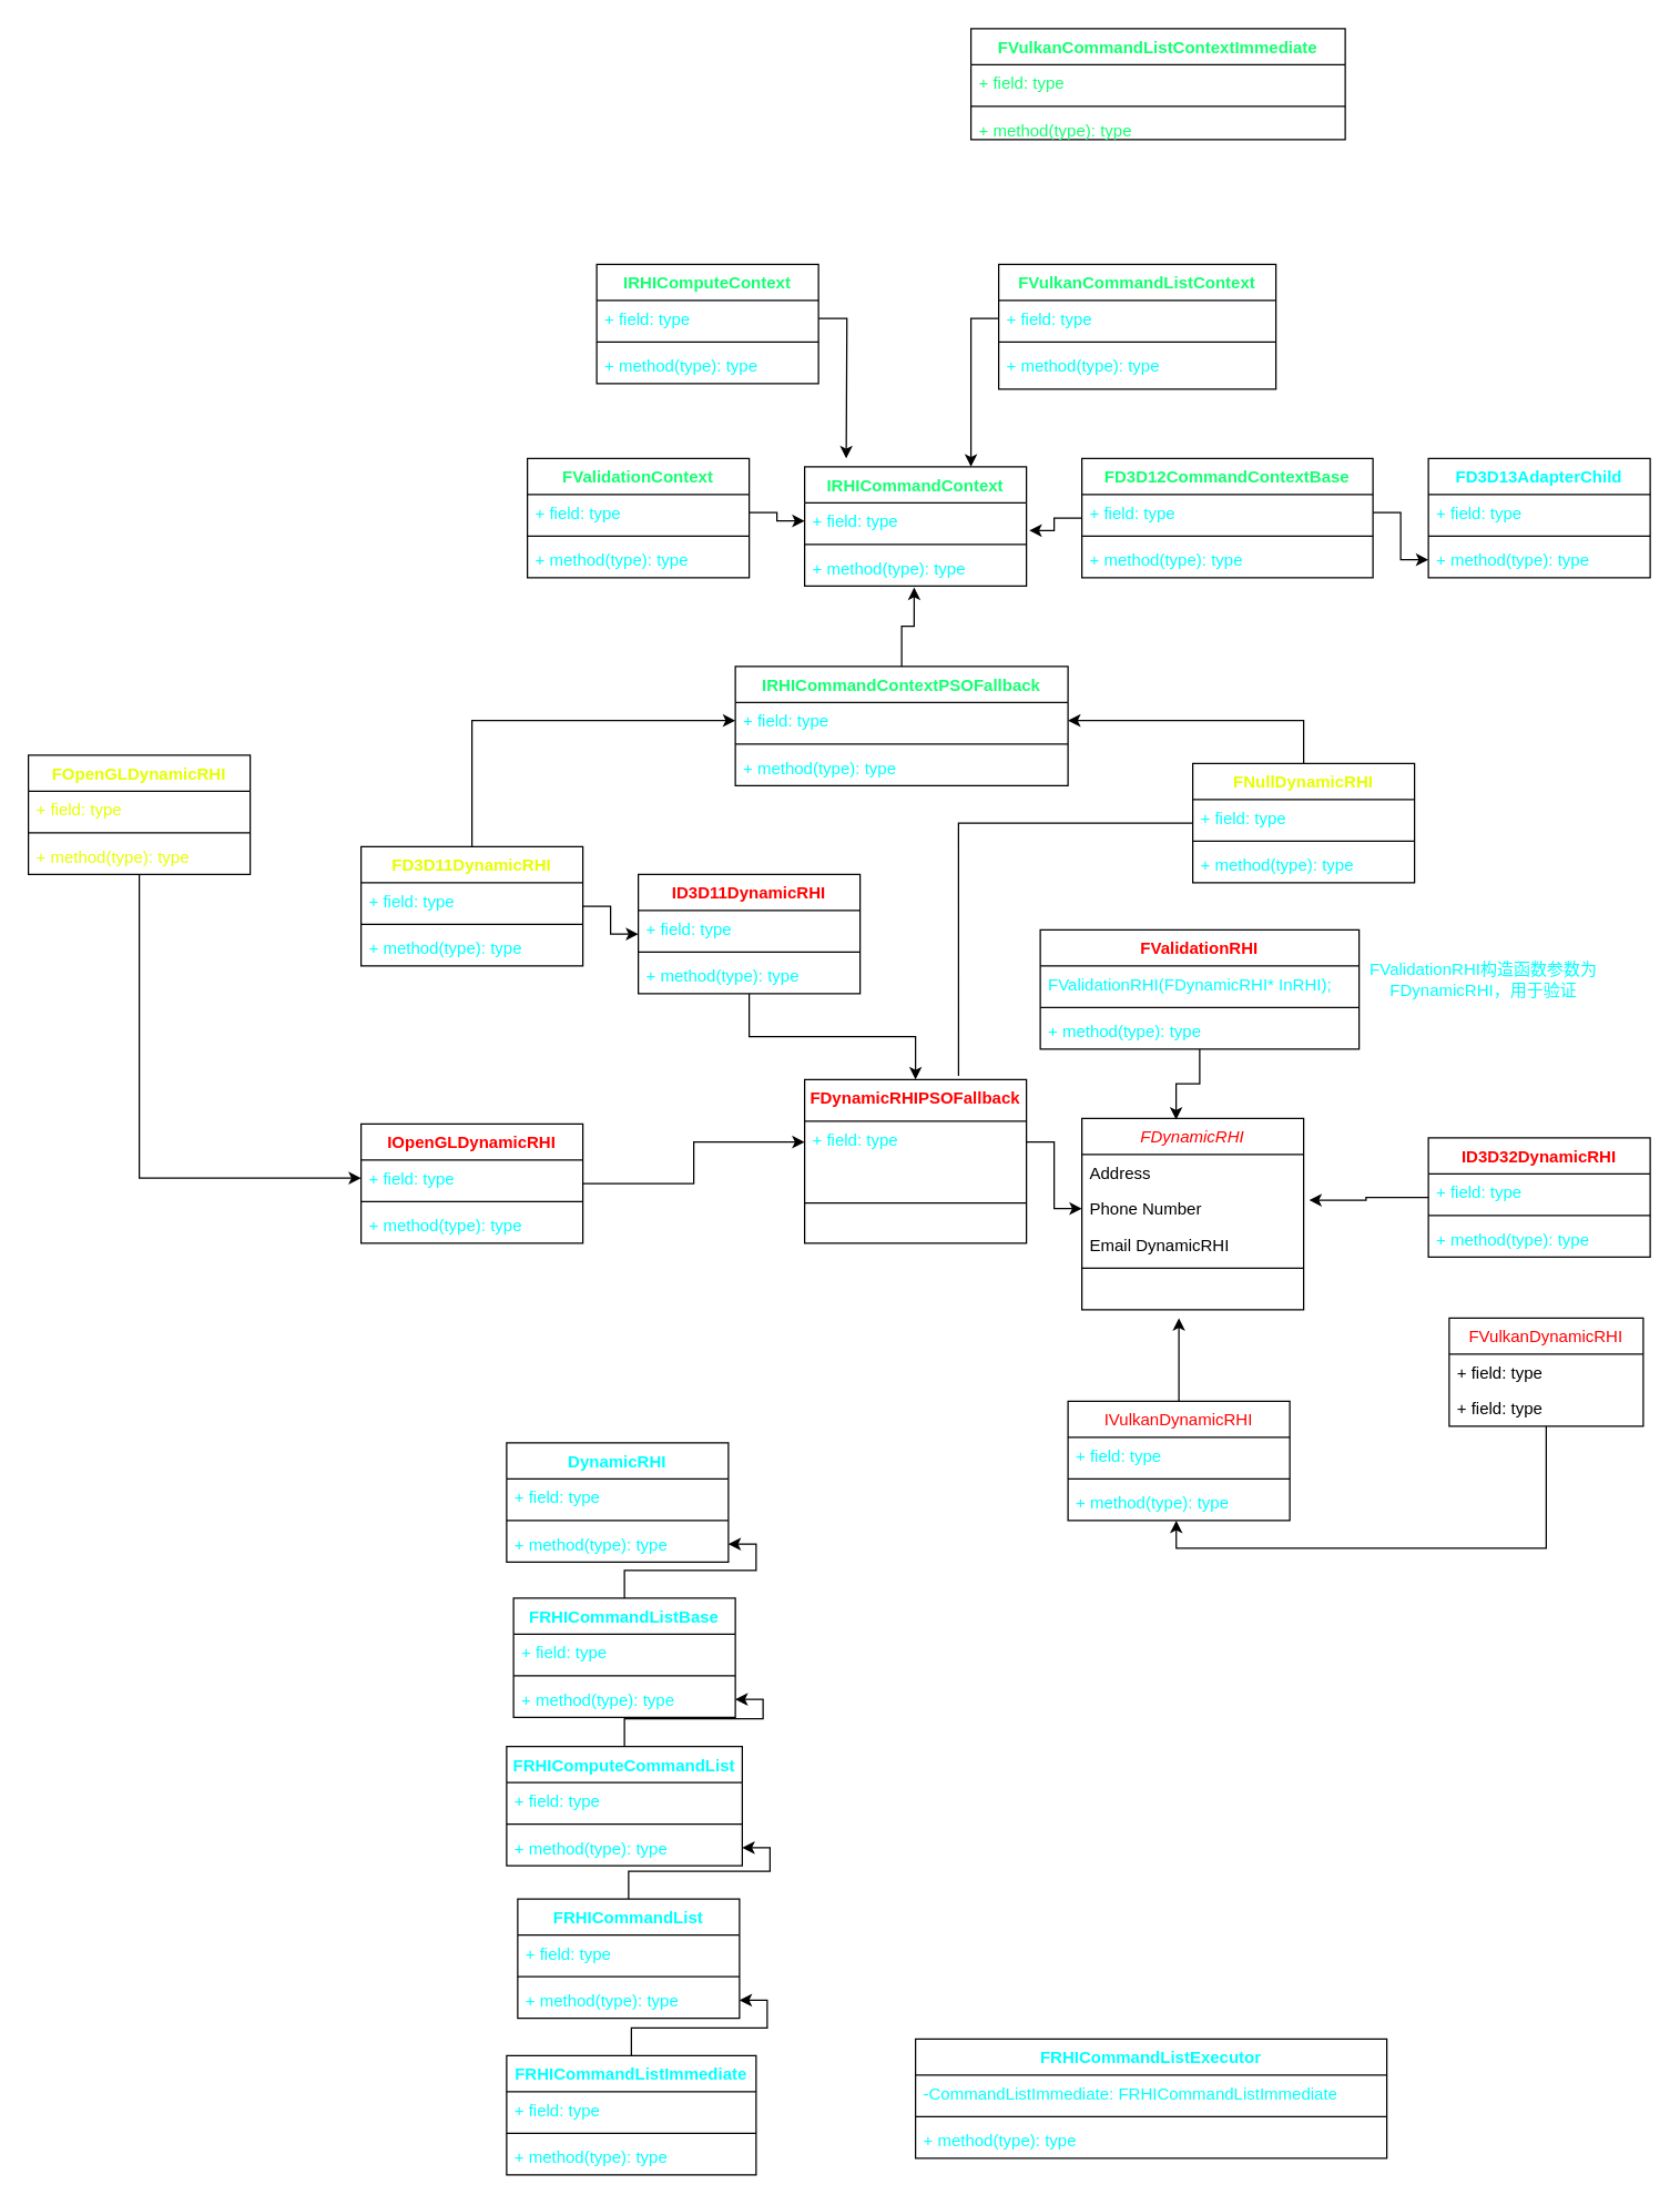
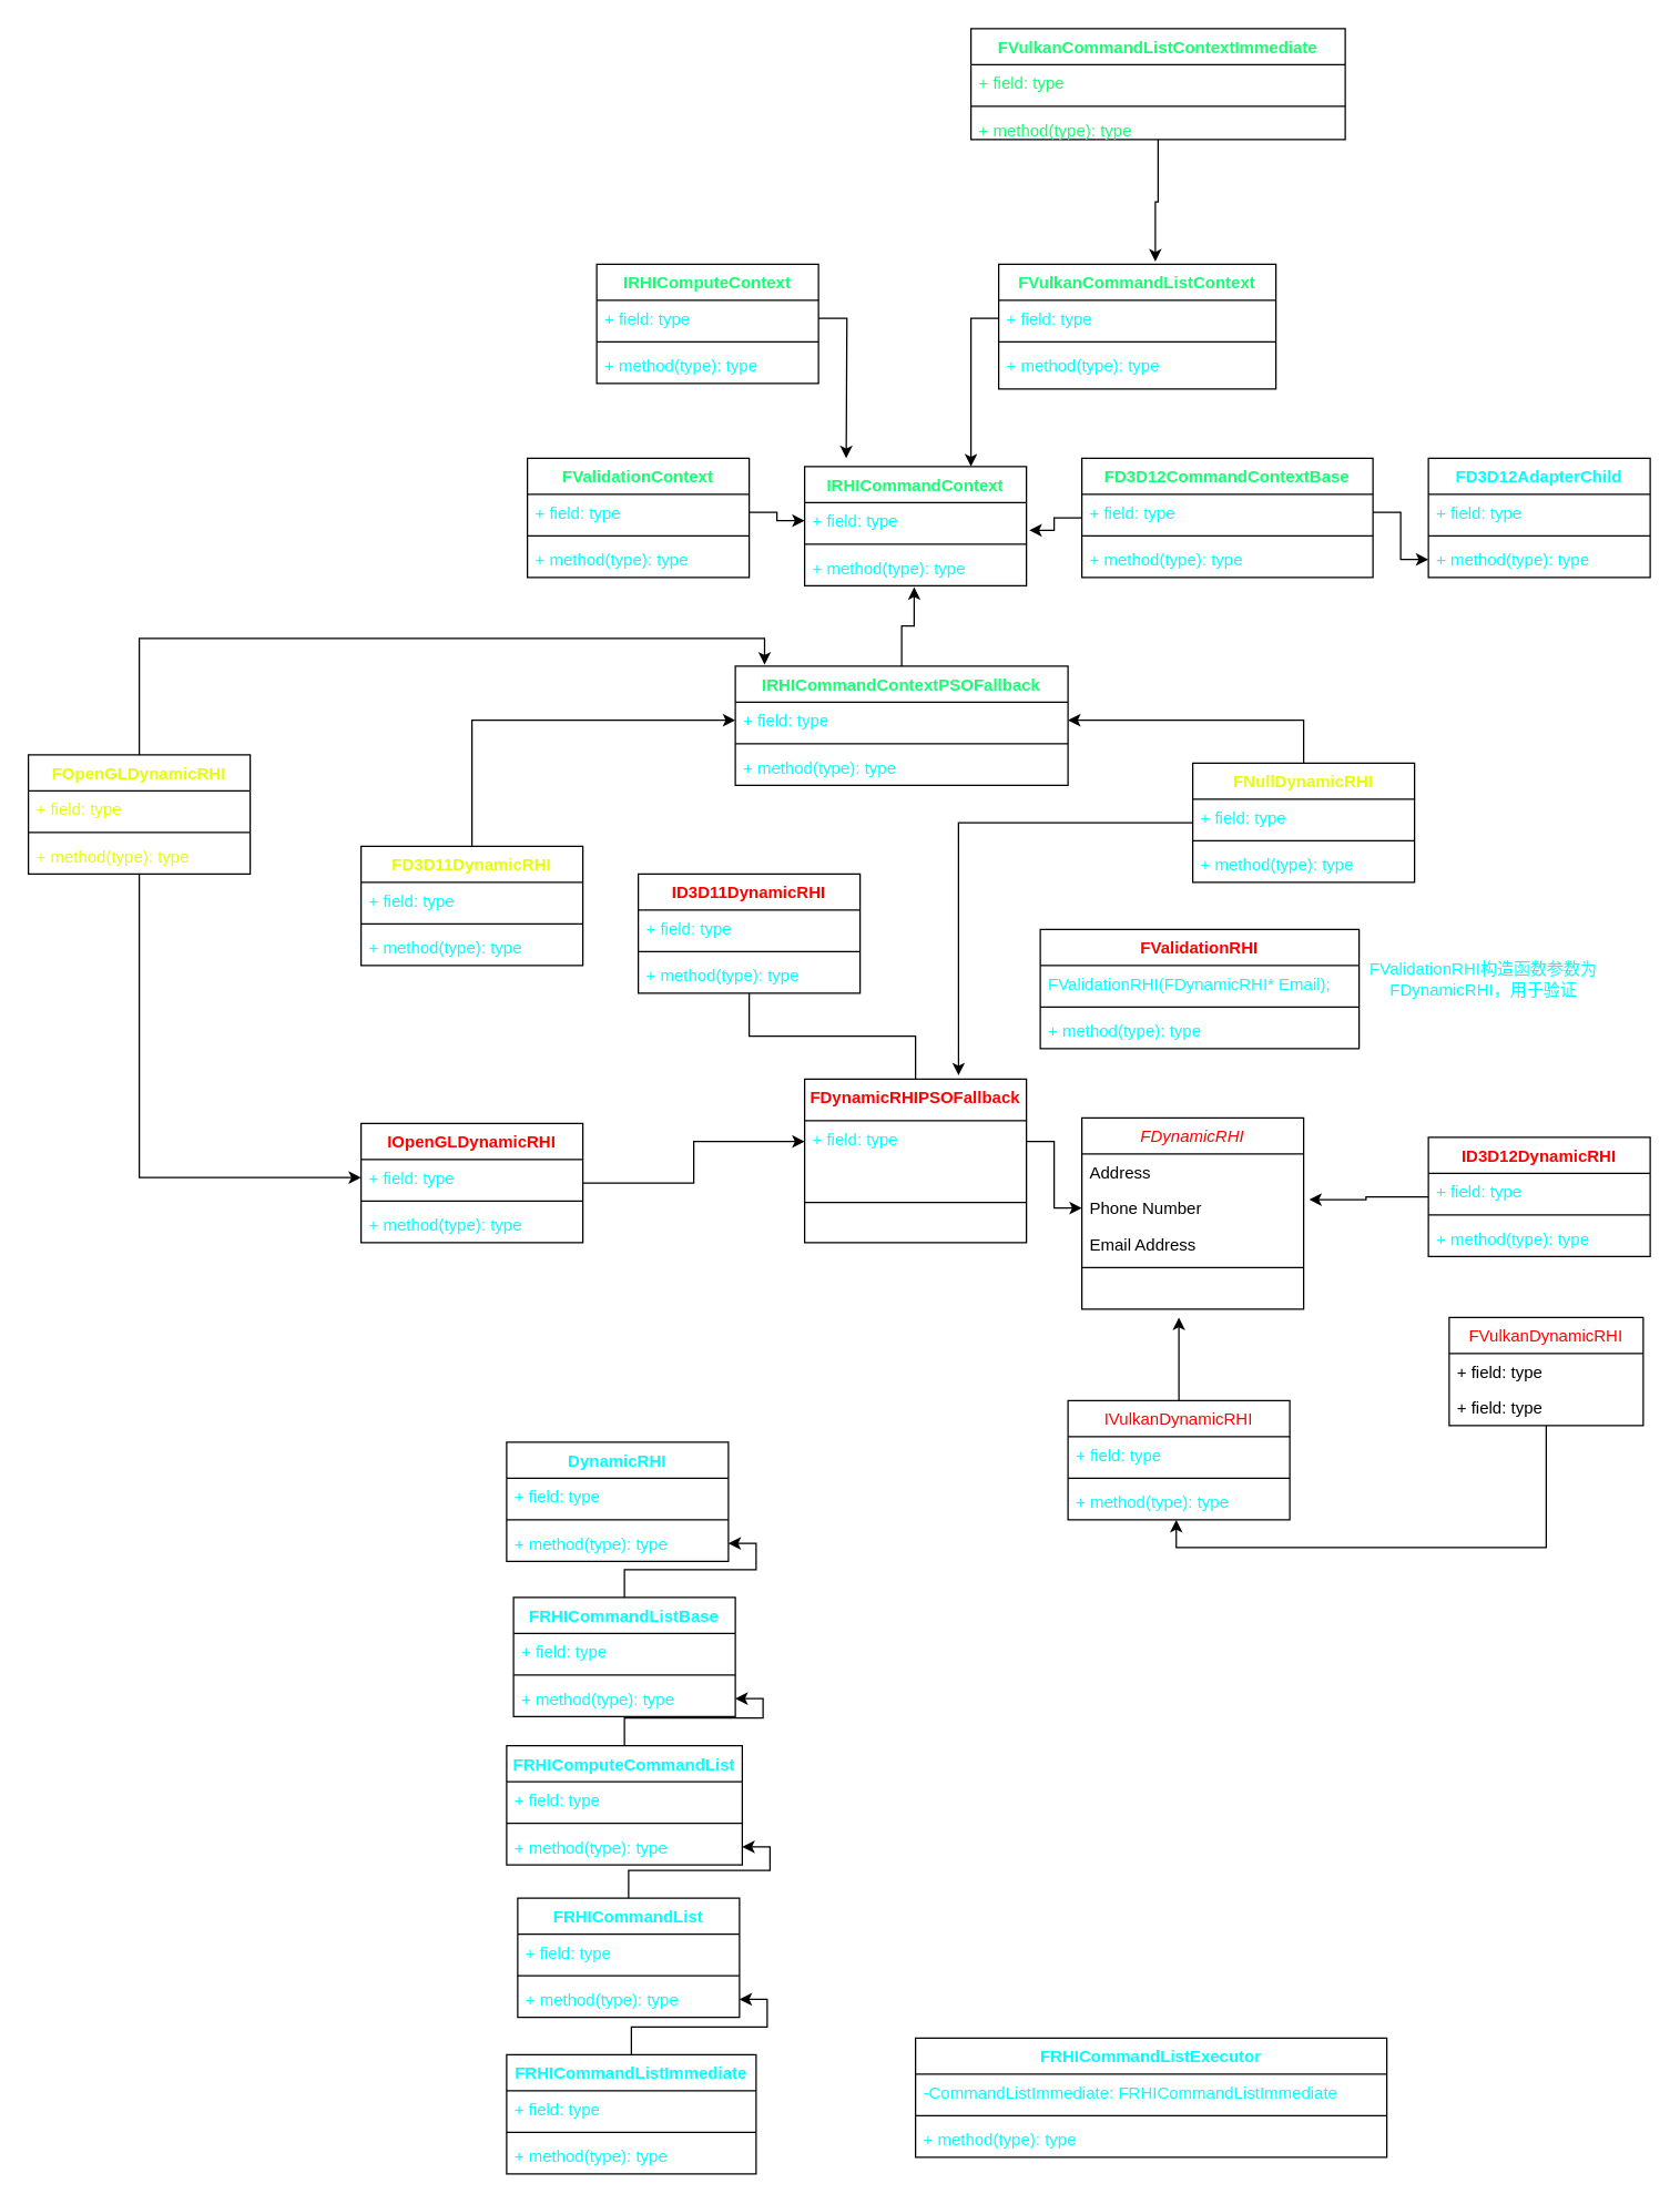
+ <mxCell id="121" style="edgeStyle=orthogonalEdgeStyle;rounded=0;orthogonalLoop=1;jettySize=auto;html=1;entryX=0.565;entryY=-0.022;entryDx=0;entryDy=0;entryPerimeter=0;labelBackgroundColor=#B3FFC2;fontColor=#14FF72;" edge="1" parent="1" source="122" target="98"><mxGeometry relative="1" as="geometry" /></mxCell>
- <mxCell id="104" value="FD3D13AdapterChild" style="swimlane;fontStyle=1;align=center;verticalAlign=top;childLayout=stackLayout;horizontal=1;startSize=26;horizontalStack=0;resizeParent=1;resizeParentMax=0;resizeLast=0;collapsible=1;marginBottom=0;fontColor=#00FFFF;" vertex="1" parent="1"><mxGeometry x="1030" y="330" width="160" height="86" as="geometry" /></mxCell>
+ <mxCell id="104" value="FD3D12AdapterChild" style="swimlane;fontStyle=1;align=center;verticalAlign=top;childLayout=stackLayout;horizontal=1;startSize=26;horizontalStack=0;resizeParent=1;resizeParentMax=0;resizeLast=0;collapsible=1;marginBottom=0;fontColor=#00FFFF;" vertex="1" parent="1"><mxGeometry x="1030" y="330" width="160" height="86" as="geometry" /></mxCell>
+ <mxCell id="115" style="edgeStyle=orthogonalEdgeStyle;rounded=0;orthogonalLoop=1;jettySize=auto;html=1;exitX=0.5;exitY=0;exitDx=0;exitDy=0;entryX=0.088;entryY=-0.012;entryDx=0;entryDy=0;entryPerimeter=0;fontColor=#E5FF00;" edge="1" parent="1" source="117" target="89"><mxGeometry relative="1" as="geometry" /></mxCell>
- <mxCell id="69" style="edgeStyle=orthogonalEdgeStyle;rounded=0;orthogonalLoop=1;jettySize=auto;html=1;fontColor=#00FFFF;" edge="1" parent="1" source="71" target="36"><mxGeometry relative="1" as="geometry" /></mxCell>
- <mxCell id="19" value="FValidationRHI(FDynamicRHI* InRHI);" style="text;strokeColor=none;fillColor=none;align=left;verticalAlign=top;spacingLeft=4;spacingRight=4;overflow=hidden;rotatable=0;points=[[0,0.5],[1,0.5]];portConstraint=eastwest;fontColor=#00FFFF;" parent="18" vertex="1"><mxGeometry y="26" width="230" height="26" as="geometry" /></mxCell>
+ <mxCell id="19" value="FValidationRHI(FDynamicRHI* Email);" style="text;strokeColor=none;fillColor=none;align=left;verticalAlign=top;spacingLeft=4;spacingRight=4;overflow=hidden;rotatable=0;points=[[0,0.5],[1,0.5]];portConstraint=eastwest;fontColor=#00FFFF;" parent="18" vertex="1"><mxGeometry y="26" width="230" height="26" as="geometry" /></mxCell>
- <mxCell id="35" style="edgeStyle=orthogonalEdgeStyle;rounded=0;orthogonalLoop=1;jettySize=auto;html=1;entryX=0.5;entryY=0;entryDx=0;entryDy=0;fontColor=#00FFFF;" edge="1" parent="1" source="36" target="22"><mxGeometry relative="1" as="geometry" /></mxCell>
+ <mxCell id="35" style="edgeStyle=orthogonalEdgeStyle;rounded=0;orthogonalLoop=1;jettySize=auto;html=1;entryX=0.5;entryY=0;entryDx=0;entryDy=0;fontColor=#00FFFF;endArrow=none;" edge="1" parent="1" source="36" target="22"><mxGeometry relative="1" as="geometry" /></mxCell>
- <mxCell id="110" style="edgeStyle=orthogonalEdgeStyle;rounded=0;orthogonalLoop=1;jettySize=auto;html=1;entryX=0.694;entryY=-0.023;entryDx=0;entryDy=0;entryPerimeter=0;fontColor=#00FFFF;endArrow=none;" edge="1" parent="1" source="111" target="22"><mxGeometry relative="1" as="geometry" /></mxCell>
+ <mxCell id="110" style="edgeStyle=orthogonalEdgeStyle;rounded=0;orthogonalLoop=1;jettySize=auto;html=1;entryX=0.694;entryY=-0.023;entryDx=0;entryDy=0;entryPerimeter=0;fontColor=#00FFFF;" edge="1" parent="1" source="111" target="22"><mxGeometry relative="1" as="geometry" /></mxCell>
- <mxCell id="17" style="edgeStyle=orthogonalEdgeStyle;rounded=0;orthogonalLoop=1;jettySize=auto;html=1;entryX=0.425;entryY=0.007;entryDx=0;entryDy=0;entryPerimeter=0;fontColor=#00FFFF;" edge="1" parent="1" source="18" target="2"><mxGeometry relative="1" as="geometry" /></mxCell>
- <mxCell id="13" value="ID3D32DynamicRHI" style="swimlane;fontStyle=1;align=center;verticalAlign=top;childLayout=stackLayout;horizontal=1;startSize=26;horizontalStack=0;resizeParent=1;resizeParentMax=0;resizeLast=0;collapsible=1;marginBottom=0;fontColor=#FF0000;" parent="1" vertex="1"><mxGeometry x="1030" y="820" width="160" height="86" as="geometry" /></mxCell>
+ <mxCell id="13" value="ID3D12DynamicRHI" style="swimlane;fontStyle=1;align=center;verticalAlign=top;childLayout=stackLayout;horizontal=1;startSize=26;horizontalStack=0;resizeParent=1;resizeParentMax=0;resizeLast=0;collapsible=1;marginBottom=0;fontColor=#FF0000;" parent="1" vertex="1"><mxGeometry x="1030" y="820" width="160" height="86" as="geometry" /></mxCell>
- <mxCell id="5" value="Email DynamicRHI" style="text;align=left;verticalAlign=top;spacingLeft=4;spacingRight=4;overflow=hidden;rotatable=0;points=[[0,0.5],[1,0.5]];portConstraint=eastwest;rounded=0;shadow=0;html=0;" parent="2" vertex="1"><mxGeometry y="78" width="160" height="26" as="geometry" /></mxCell>
+ <mxCell id="5" value="Email Address" style="text;align=left;verticalAlign=top;spacingLeft=4;spacingRight=4;overflow=hidden;rotatable=0;points=[[0,0.5],[1,0.5]];portConstraint=eastwest;rounded=0;shadow=0;html=0;" parent="2" vertex="1"><mxGeometry y="78" width="160" height="26" as="geometry" /></mxCell>
